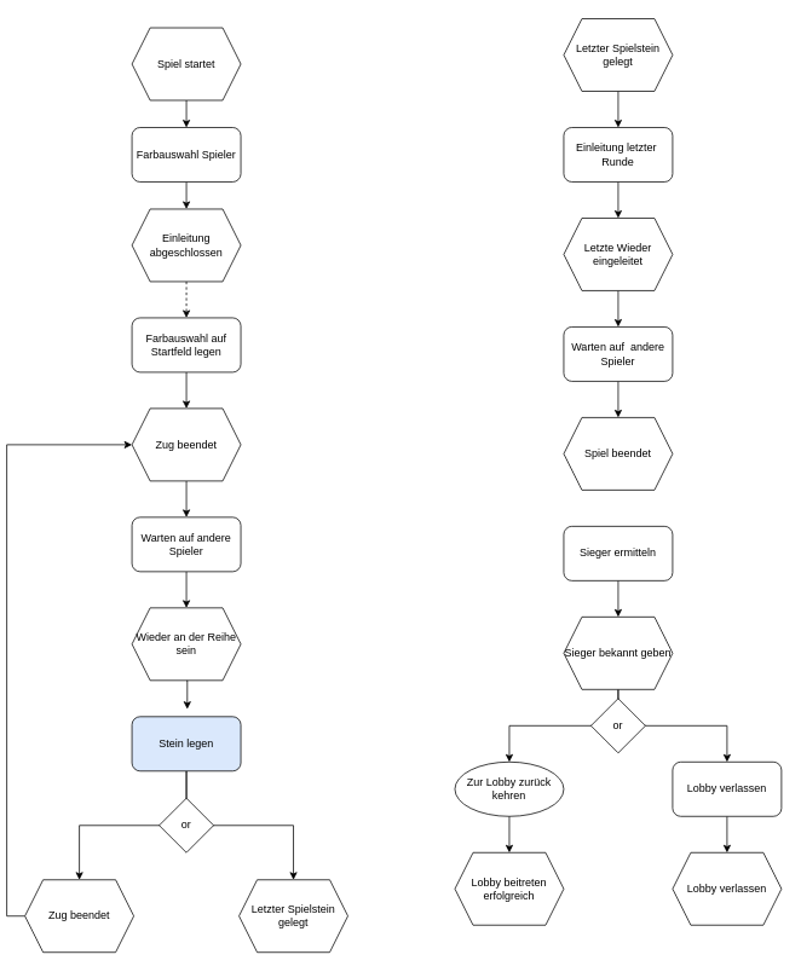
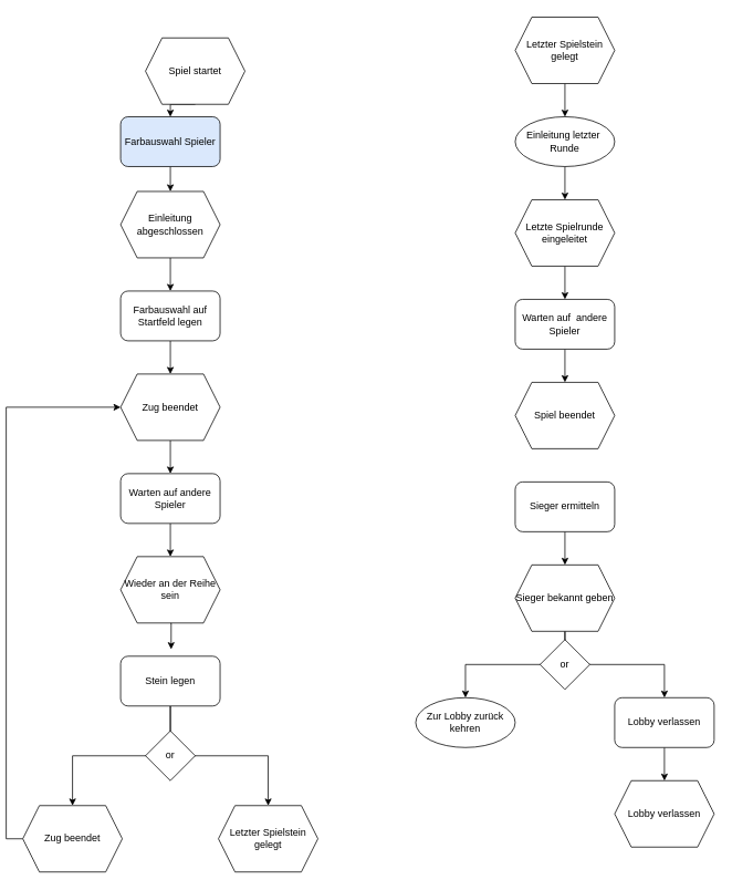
- <mxCell id="3" value="Spiel startet" style="shape=hexagon;perimeter=hexagonPerimeter2;whiteSpace=wrap;html=1;fixedSize=1;" vertex="1" parent="1"><mxGeometry x="138" y="30" width="120" height="80" as="geometry" /></mxCell>
+ <mxCell id="3" value="Spiel startet" style="shape=hexagon;perimeter=hexagonPerimeter2;whiteSpace=wrap;html=1;fixedSize=1;" vertex="1" parent="1"><mxGeometry x="168" y="45" width="120" height="80" as="geometry" /></mxCell>
- <mxCell id="5" value="Farbauswahl Spieler" style="rounded=1;whiteSpace=wrap;html=1;" vertex="1" parent="1"><mxGeometry x="138" y="140" width="120" height="60" as="geometry" /></mxCell>
+ <mxCell id="5" value="Farbauswahl Spieler" style="rounded=1;whiteSpace=wrap;html=1;fillColor=#dae8fc;" vertex="1" parent="1"><mxGeometry x="138" y="140" width="120" height="60" as="geometry" /></mxCell>
- <mxCell id="26" value="Einleitung letzter&amp;nbsp; Runde" style="rounded=1;whiteSpace=wrap;html=1;" vertex="1" parent="1"><mxGeometry x="614" y="140" width="120" height="60" as="geometry" /></mxCell>
+ <mxCell id="26" value="Einleitung letzter&amp;nbsp; Runde" style="ellipse;whiteSpace=wrap;html=1;" vertex="1" parent="1"><mxGeometry x="614" y="140" width="120" height="60" as="geometry" /></mxCell>
- <mxCell id="28" value="Letzte Wieder eingeleitet" style="shape=hexagon;perimeter=hexagonPerimeter2;whiteSpace=wrap;html=1;fixedSize=1;" vertex="1" parent="1"><mxGeometry x="614" y="240" width="120" height="80" as="geometry" /></mxCell>
+ <mxCell id="28" value="Letzte Spielrunde eingeleitet" style="shape=hexagon;perimeter=hexagonPerimeter2;whiteSpace=wrap;html=1;fixedSize=1;" vertex="1" parent="1"><mxGeometry x="614" y="240" width="120" height="80" as="geometry" /></mxCell>
- <mxCell id="6" style="edgeStyle=orthogonalEdgeStyle;rounded=0;orthogonalLoop=1;jettySize=auto;html=1;exitX=0.5;exitY=1;exitDx=0;exitDy=0;entryX=0.5;entryY=0;entryDx=0;entryDy=0;dashed=1;" edge="1" parent="1" source="7" target="9"><mxGeometry relative="1" as="geometry" /></mxCell>
+ <mxCell id="6" style="edgeStyle=orthogonalEdgeStyle;rounded=0;orthogonalLoop=1;jettySize=auto;html=1;exitX=0.5;exitY=1;exitDx=0;exitDy=0;entryX=0.5;entryY=0;entryDx=0;entryDy=0;" edge="1" parent="1" source="7" target="9"><mxGeometry relative="1" as="geometry" /></mxCell>
- <mxCell id="18" value="Stein legen" style="rounded=1;whiteSpace=wrap;html=1;fillColor=#dae8fc;" vertex="1" parent="1"><mxGeometry x="138" y="790" width="120" height="60" as="geometry" /></mxCell>
+ <mxCell id="18" value="Stein legen" style="rounded=1;whiteSpace=wrap;html=1;" vertex="1" parent="1"><mxGeometry x="138" y="790" width="120" height="60" as="geometry" /></mxCell>
- <mxCell id="37" style="edgeStyle=orthogonalEdgeStyle;rounded=0;orthogonalLoop=1;jettySize=auto;html=1;exitX=0.5;exitY=1;exitDx=0;exitDy=0;entryX=0.5;entryY=0;entryDx=0;entryDy=0;" edge="1" parent="1" source="38" target="43"><mxGeometry relative="1" as="geometry" /></mxCell>
- <mxCell id="43" value="Lobby beitreten erfolgreich" style="shape=hexagon;perimeter=hexagonPerimeter2;whiteSpace=wrap;html=1;fixedSize=1;" vertex="1" parent="1"><mxGeometry x="494" y="940" width="120" height="80" as="geometry" /></mxCell>
